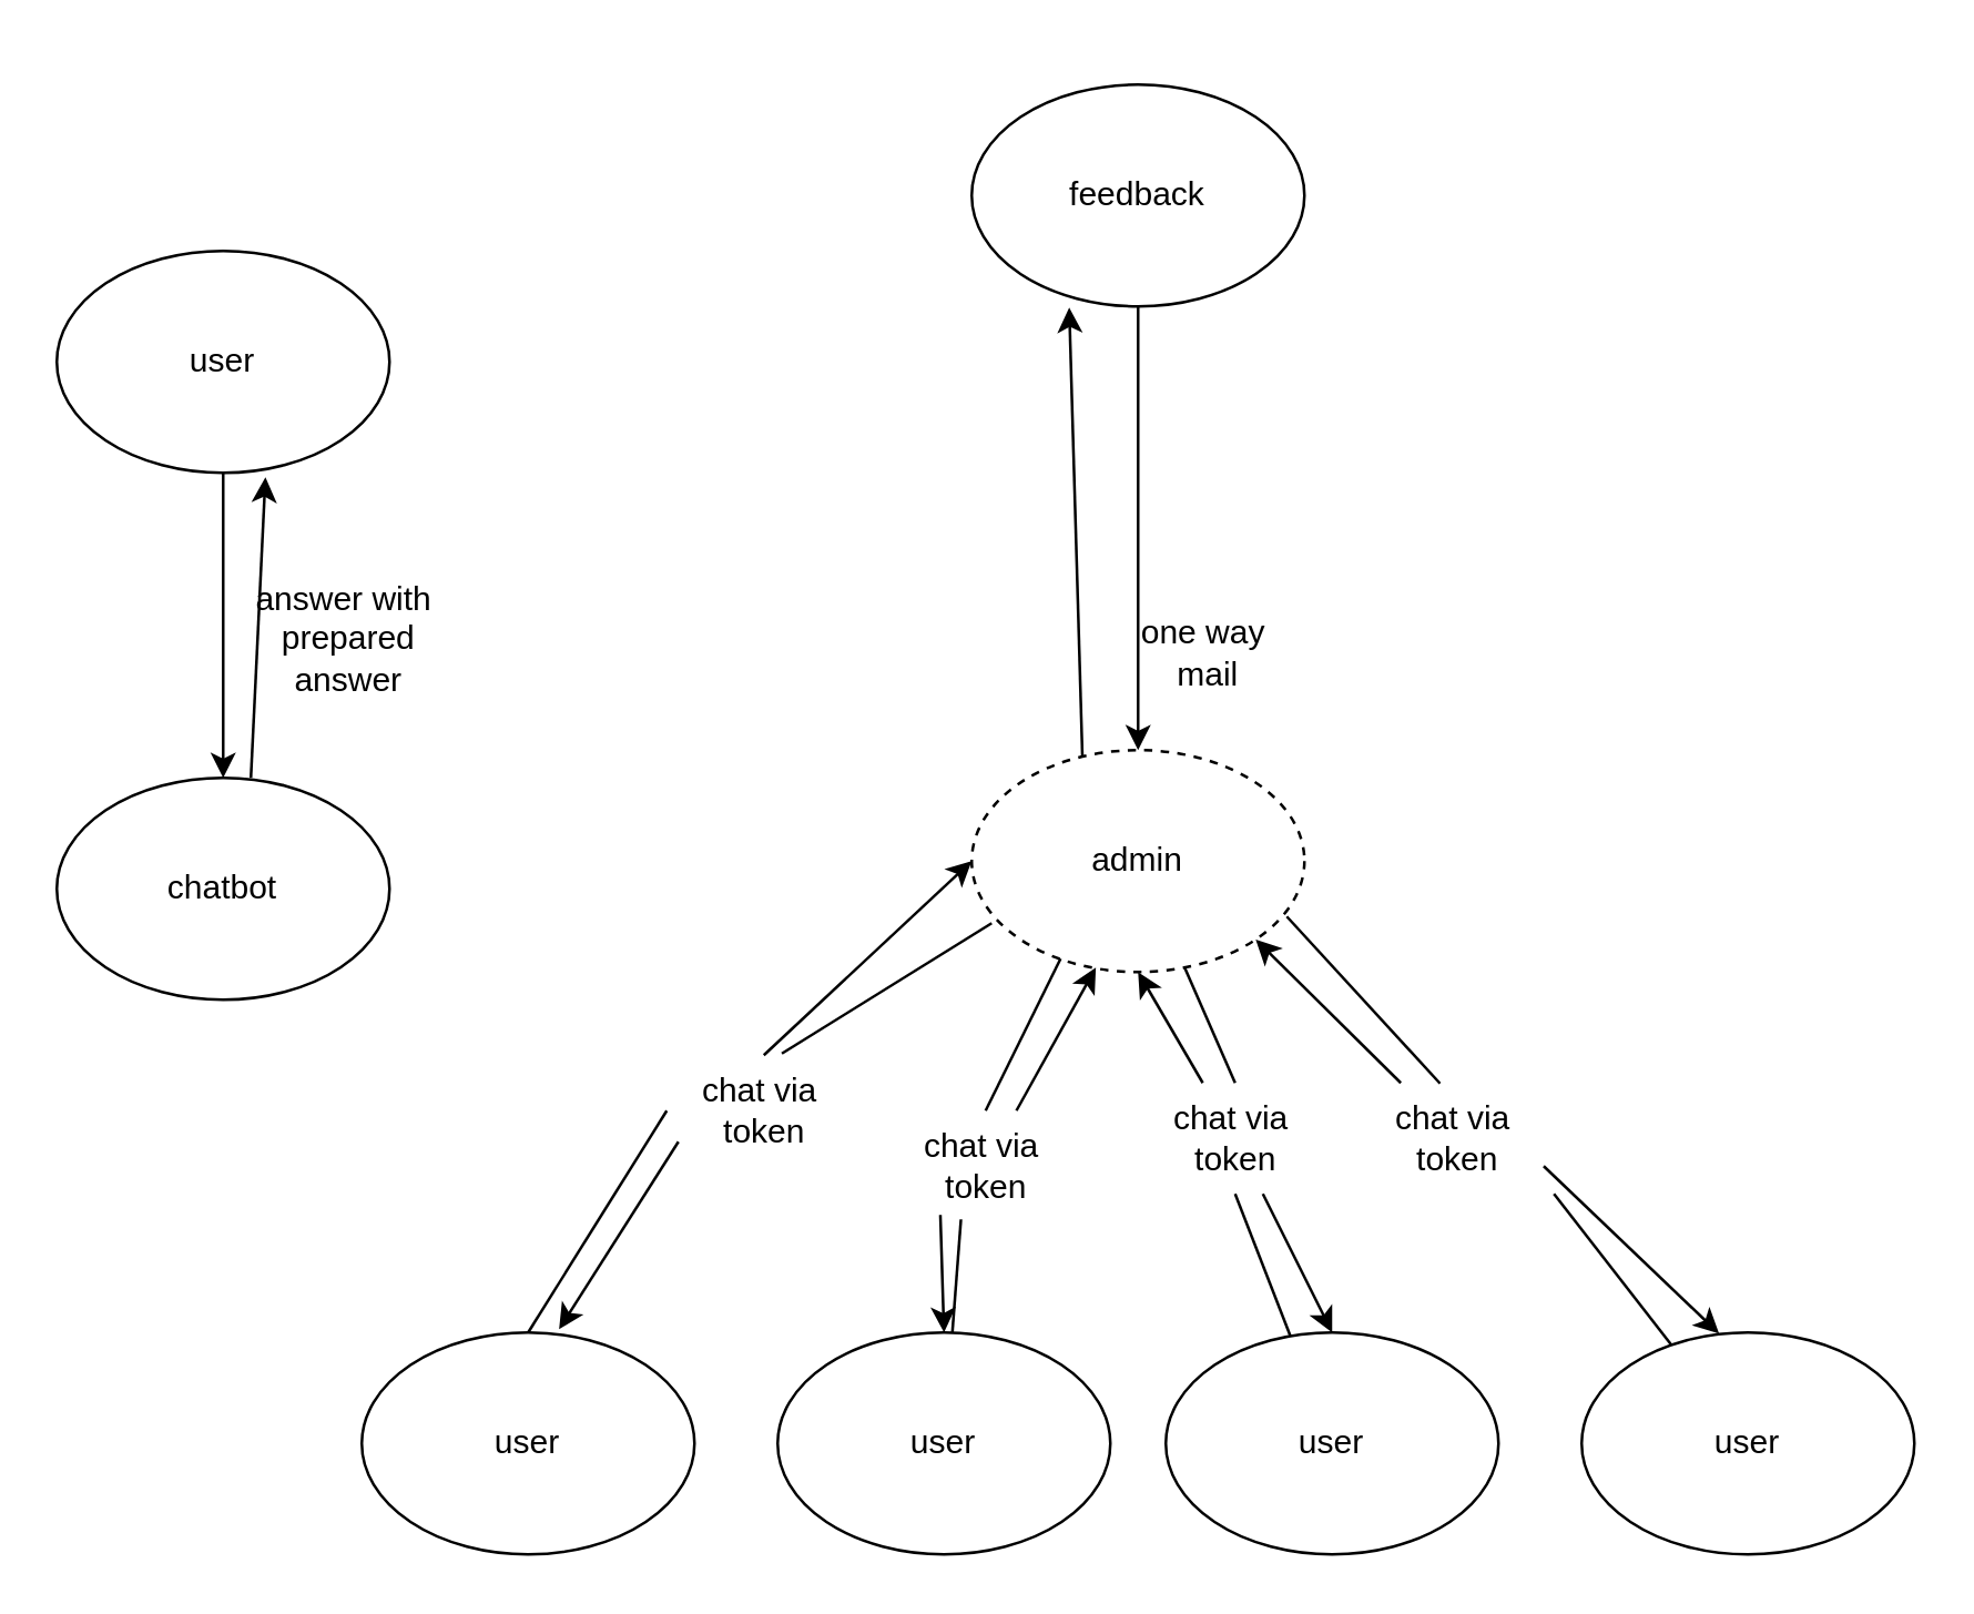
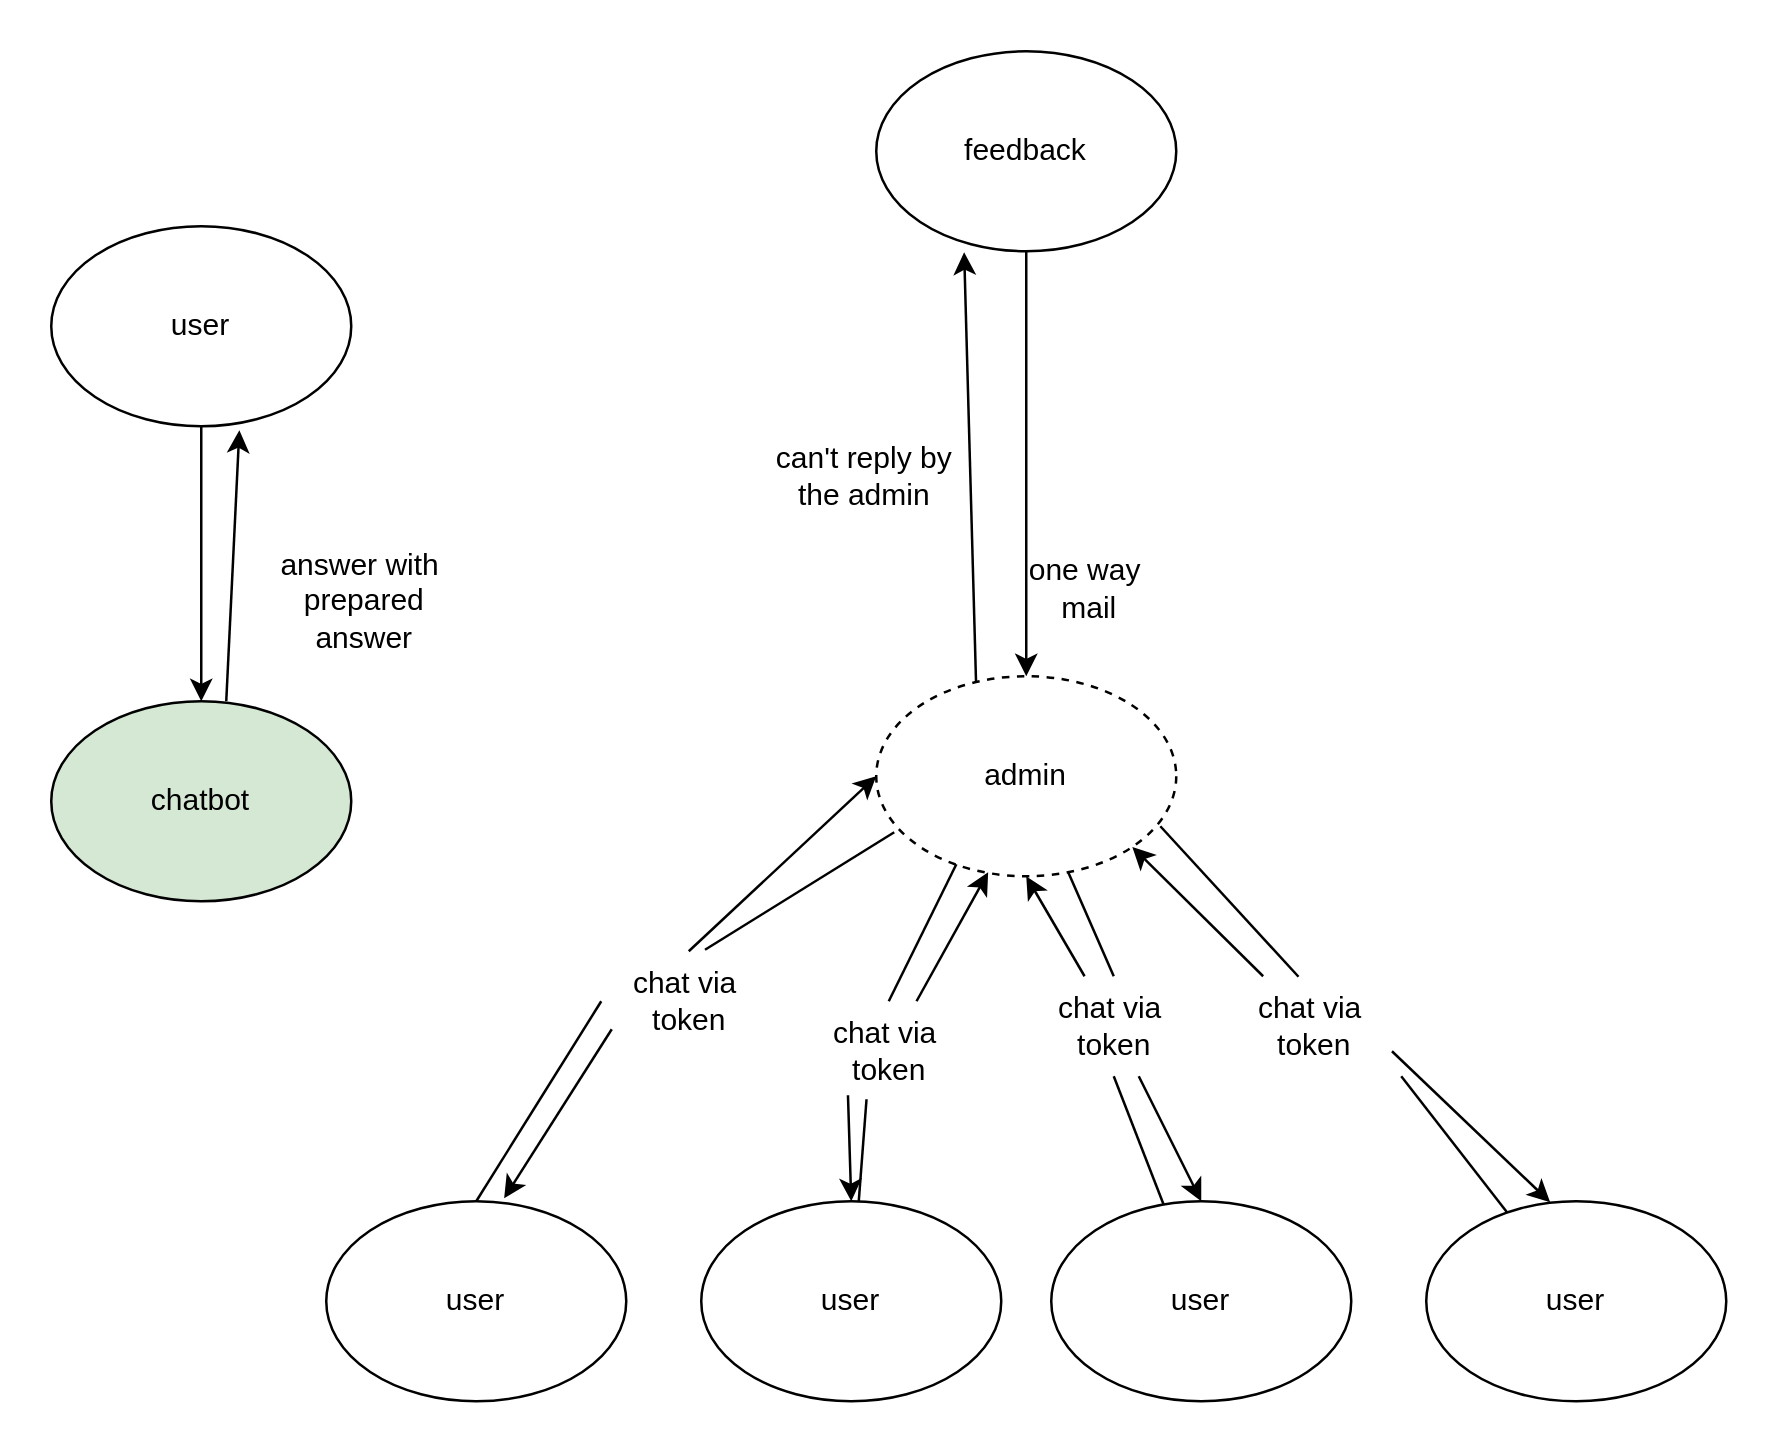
- <mxCell id="17" value="feedback" style="ellipse;whiteSpace=wrap;html=1;" parent="1" vertex="1"><mxGeometry x="350" y="30" width="120" height="80" as="geometry" /></mxCell>
+ <mxCell id="17" value="feedback" style="ellipse;whiteSpace=wrap;html=1;" parent="1" vertex="1"><mxGeometry x="350" y="20" width="120" height="80" as="geometry" /></mxCell>
+ <mxCell id="18" value="can't reply by &lt;br&gt;the admin" style="text;html=1;align=center;verticalAlign=middle;resizable=0;points=[];autosize=1;strokeColor=none;fillColor=none;" parent="1" vertex="1"><mxGeometry x="300" y="170" width="90" height="40" as="geometry" /></mxCell>
- <mxCell id="36" value="answer with&amp;nbsp;&lt;br&gt;prepared &lt;br&gt;answer" style="text;html=1;align=center;verticalAlign=middle;resizable=0;points=[];autosize=1;strokeColor=none;fillColor=none;" parent="1" vertex="1"><mxGeometry x="80" y="200" width="90" height="60" as="geometry" /></mxCell>
+ <mxCell id="36" value="answer with&amp;nbsp;&lt;br&gt;prepared &lt;br&gt;answer" style="text;html=1;align=center;verticalAlign=middle;resizable=0;points=[];autosize=1;strokeColor=none;fillColor=none;" parent="1" vertex="1"><mxGeometry x="100" y="210" width="90" height="60" as="geometry" /></mxCell>
- <mxCell id="35" value="chatbot" style="ellipse;whiteSpace=wrap;html=1;" parent="1" vertex="1"><mxGeometry x="20" y="280" width="120" height="80" as="geometry" /></mxCell>
+ <mxCell id="35" value="chatbot" style="ellipse;whiteSpace=wrap;html=1;fillColor=#d5e8d4;" parent="1" vertex="1"><mxGeometry x="20" y="280" width="120" height="80" as="geometry" /></mxCell>
